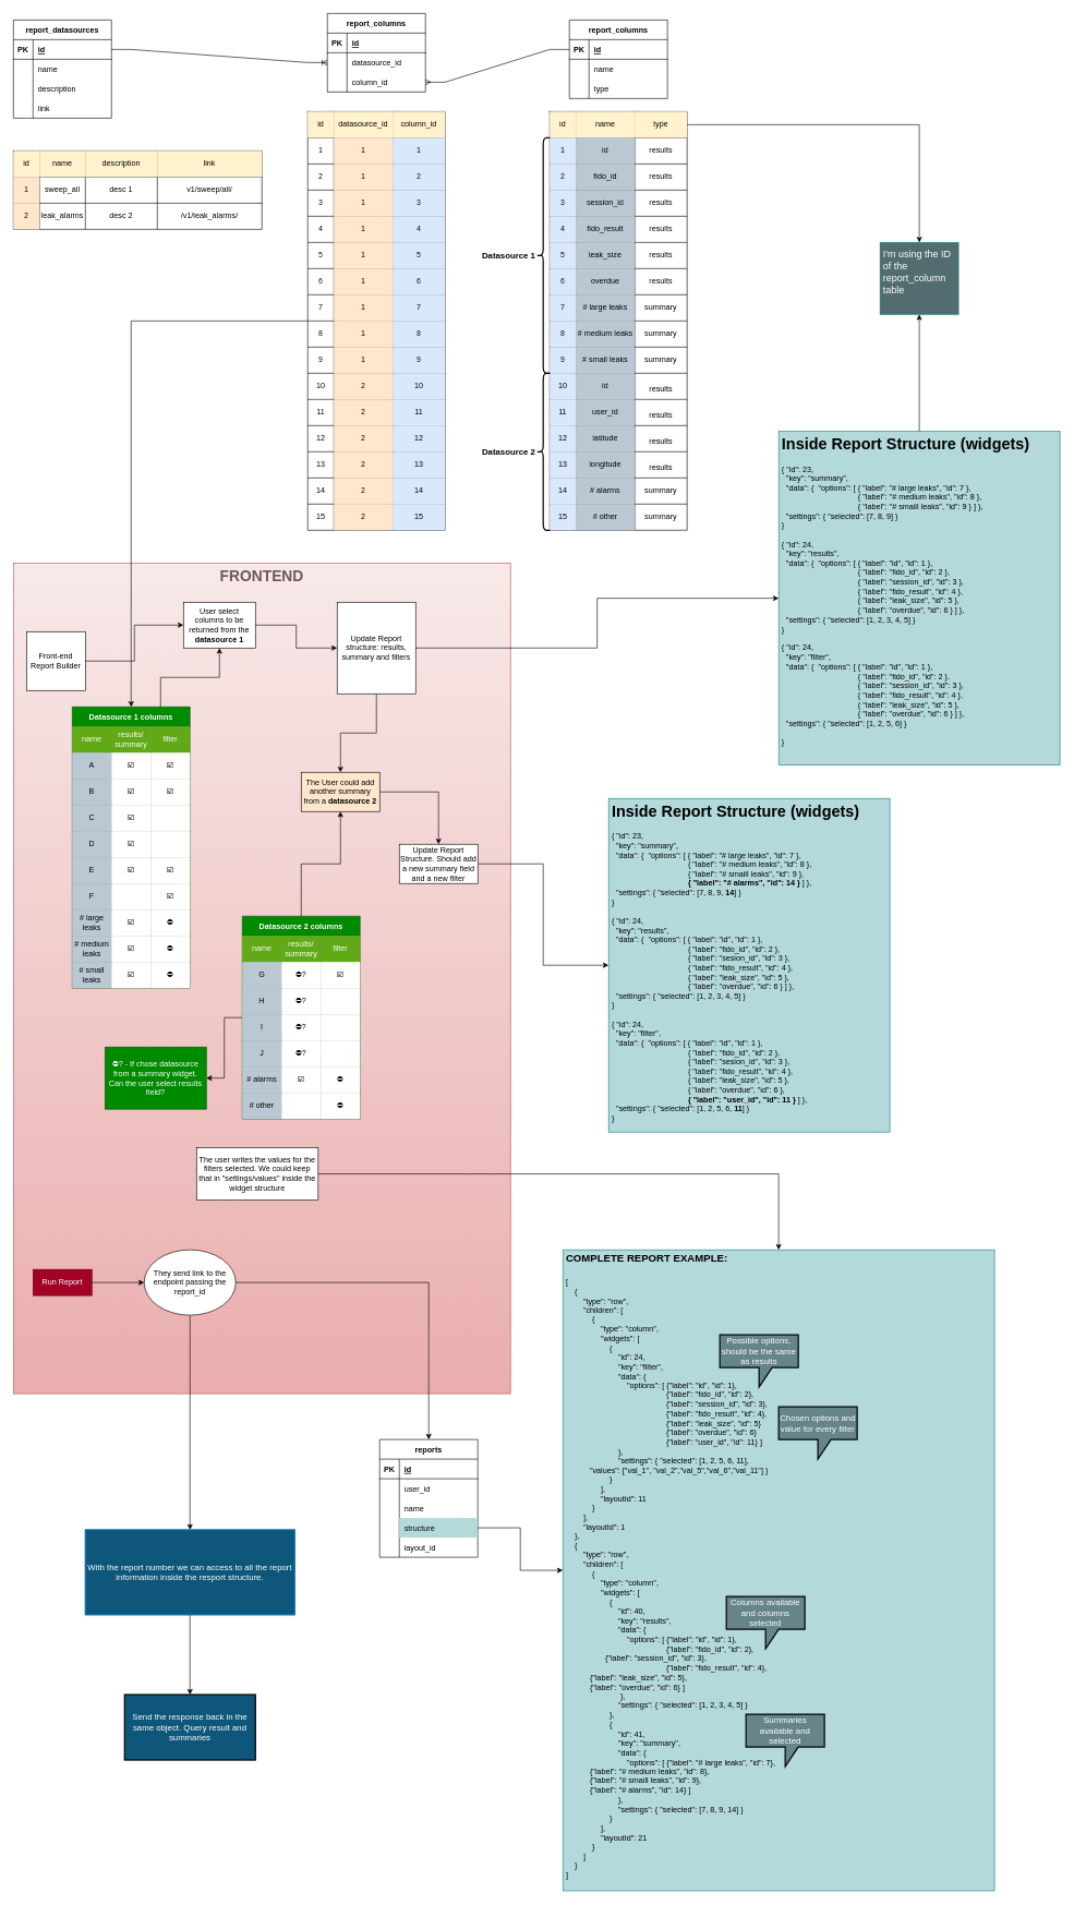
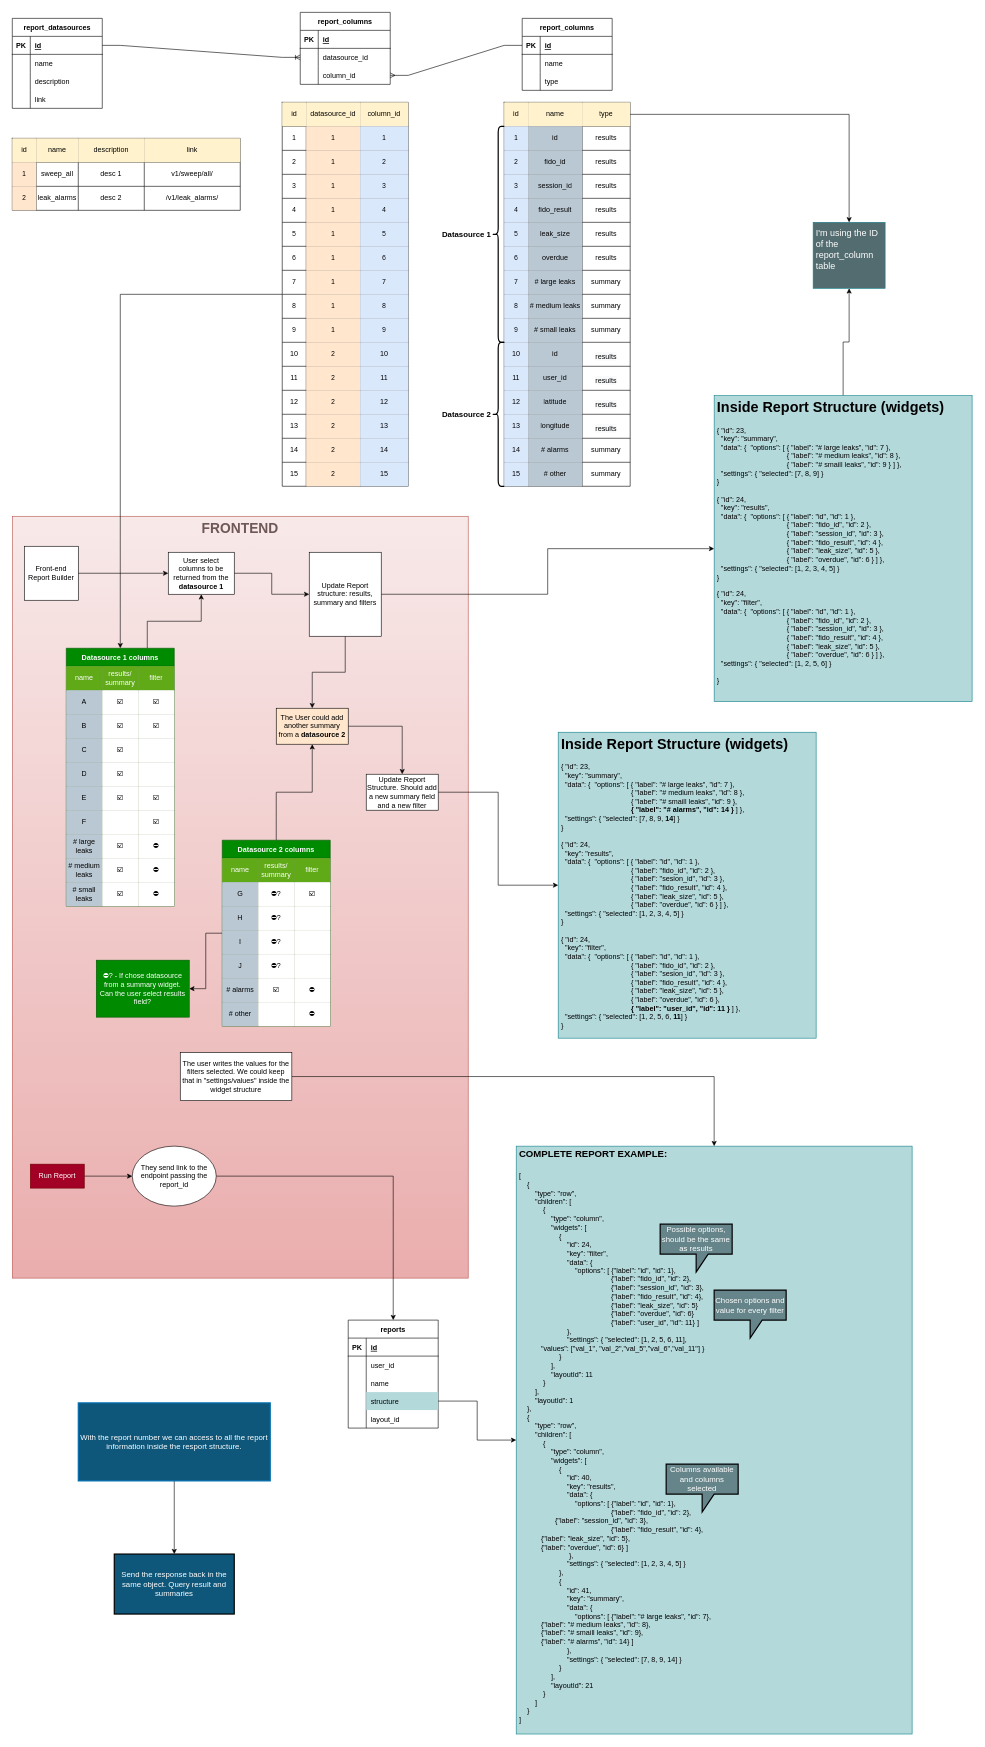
- <mxCell id="295" value="I'm using the ID of the report_column table" style="html=1;align=left;verticalAlign=middle;fillColor=#536C70;strokeColor=#0e8088;gradientColor=none;spacing=5;spacingTop=-20;rounded=0;strokeWidth=1;fontSize=15;fontColor=#FFFFFF;whiteSpace=wrap;" vertex="1" parent="1"><mxGeometry x="1345" y="370" width="120" height="110" as="geometry" /></mxCell>
+ <mxCell id="295" value="I'm using the ID of the report_column table" style="html=1;align=left;verticalAlign=middle;fillColor=#536C70;strokeColor=#0e8088;gradientColor=none;spacing=5;spacingTop=-20;rounded=0;strokeWidth=1;fontSize=15;fontColor=#FFFFFF;whiteSpace=wrap;" vertex="1" parent="1"><mxGeometry x="1355" y="370" width="120" height="110" as="geometry" /></mxCell>
- <mxCell id="186" value="Front-end&lt;br&gt;Report Builder" style="rounded=0;whiteSpace=wrap;html=1;strokeColor=#000000;strokeWidth=1;" vertex="1" parent="1"><mxGeometry x="40" y="965" width="90" height="90" as="geometry" /></mxCell>
+ <mxCell id="186" value="Front-end&lt;br&gt;Report Builder" style="rounded=0;whiteSpace=wrap;html=1;strokeColor=#000000;strokeWidth=1;" vertex="1" parent="1"><mxGeometry x="40" y="910" width="90" height="90" as="geometry" /></mxCell>
- <mxCell id="276" style="edgeStyle=orthogonalEdgeStyle;rounded=0;orthogonalLoop=1;jettySize=auto;html=1;entryX=0.5;entryY=0;entryDx=0;entryDy=0;fontSize=13;fontColor=#FFFFFF;" edge="1" parent="1" source="277" target="309"><mxGeometry relative="1" as="geometry" /></mxCell>
- <mxCell id="304" value="Summaries available and selected" style="shape=callout;whiteSpace=wrap;html=1;perimeter=calloutPerimeter;strokeColor=#000000;strokeWidth=2;fontSize=13;fontColor=#FFFFFF;fillColor=#66858A;gradientColor=none;" vertex="1" parent="1"><mxGeometry x="1140" y="2620" width="120" height="80" as="geometry" /></mxCell>
